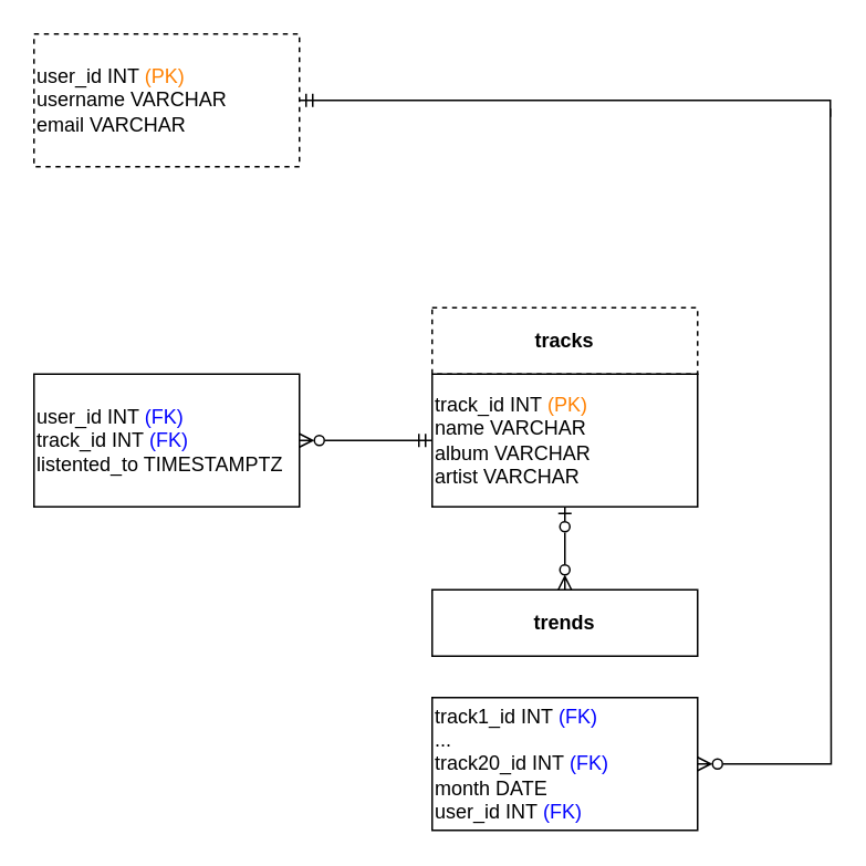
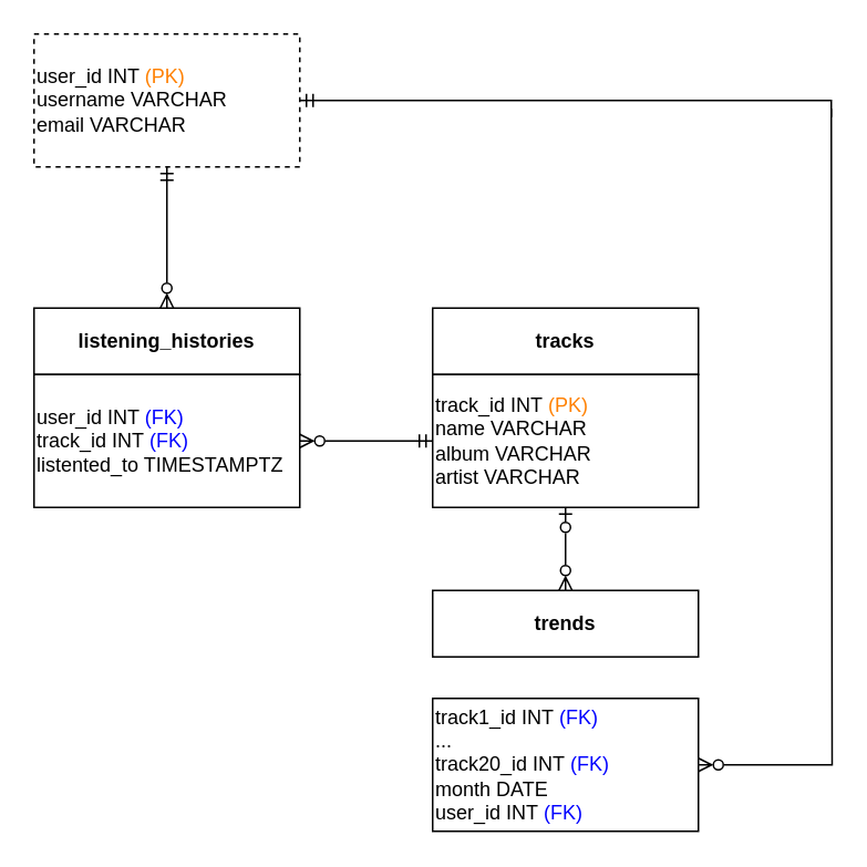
+ <mxCell id="2" style="edgeStyle=orthogonalEdgeStyle;rounded=0;orthogonalLoop=1;jettySize=auto;html=1;entryX=0.5;entryY=0;entryDx=0;entryDy=0;startArrow=ERmandOne;startFill=0;endArrow=ERzeroToMany;endFill=0;" parent="1" source="4" target="9" edge="1"><mxGeometry relative="1" as="geometry" /></mxCell>
+ <mxCell id="9" value="&lt;b&gt;listening_histories&lt;/b&gt;" style="rounded=0;whiteSpace=wrap;html=1;align=center;" parent="1" vertex="1"><mxGeometry x="20" y="185" width="160" height="40" as="geometry" /></mxCell>
- <mxCell id="5" value="&lt;b&gt;tracks&lt;/b&gt;" style="rounded=0;whiteSpace=wrap;html=1;align=center;dashed=1;" parent="1" vertex="1"><mxGeometry x="260" y="185" width="160" height="40" as="geometry" /></mxCell>
+ <mxCell id="5" value="&lt;b&gt;tracks&lt;/b&gt;" style="rounded=0;whiteSpace=wrap;html=1;align=center;" parent="1" vertex="1"><mxGeometry x="260" y="185" width="160" height="40" as="geometry" /></mxCell>
